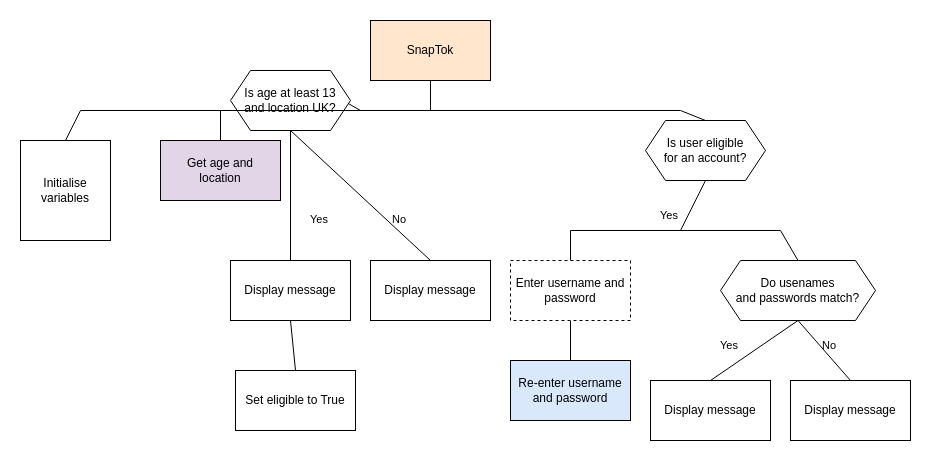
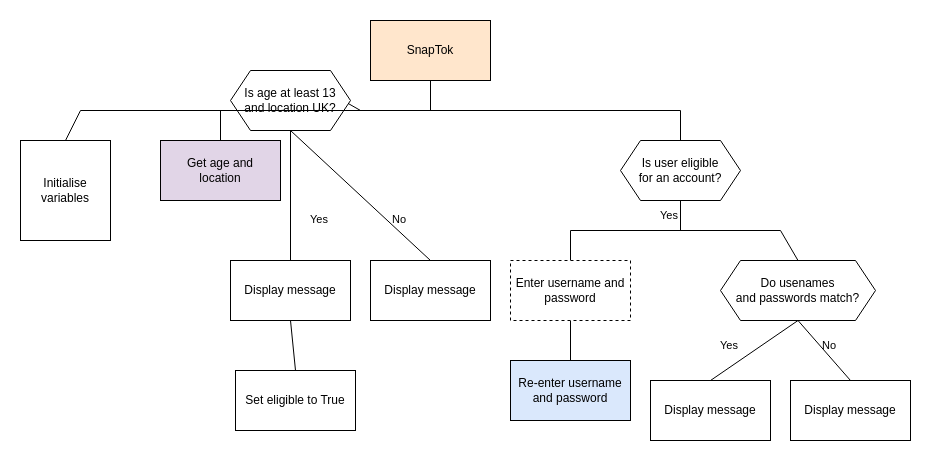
- <mxCell id="18" value="Is user eligible&lt;br&gt;for an account?" style="shape=hexagon;perimeter=hexagonPerimeter2;whiteSpace=wrap;html=1;fixedSize=1;spacingLeft=4;spacingRight=4;" vertex="1" parent="1"><mxGeometry x="645" y="120" width="120" height="60" as="geometry" /></mxCell>
+ <mxCell id="18" value="Is user eligible&lt;br&gt;for an account?" style="shape=hexagon;perimeter=hexagonPerimeter2;whiteSpace=wrap;html=1;fixedSize=1;spacingLeft=4;spacingRight=4;" vertex="1" parent="1"><mxGeometry x="620" y="140" width="120" height="60" as="geometry" /></mxCell>
